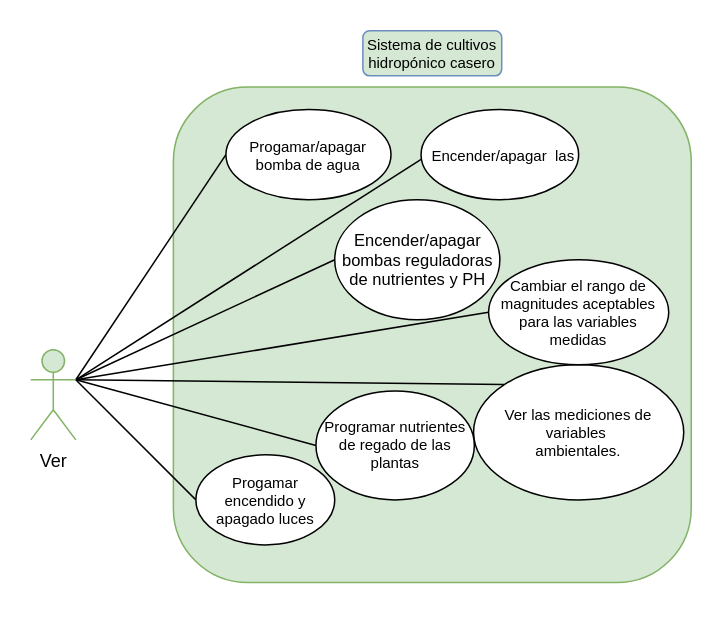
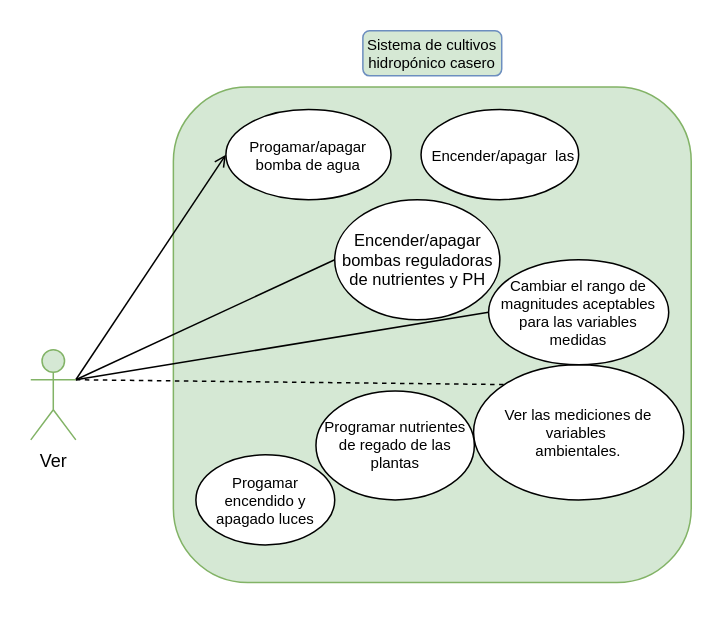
- <mxCell id="3" style="edgeStyle=none;rounded=0;orthogonalLoop=1;jettySize=auto;html=1;exitX=1;exitY=0.333;exitDx=0;exitDy=0;exitPerimeter=0;entryX=0;entryY=0.5;entryDx=0;entryDy=0;endArrow=none;endFill=0;" parent="1" source="10" target="13" edge="1"><mxGeometry relative="1" as="geometry" /></mxCell>
+ <mxCell id="3" style="edgeStyle=none;rounded=0;orthogonalLoop=1;jettySize=auto;html=1;exitX=1;exitY=0.333;exitDx=0;exitDy=0;exitPerimeter=0;entryX=0;entryY=0.5;entryDx=0;entryDy=0;endArrow=open;endFill=0;" parent="1" source="10" target="13" edge="1"><mxGeometry relative="1" as="geometry" /></mxCell>
- <mxCell id="4" style="edgeStyle=none;rounded=0;orthogonalLoop=1;jettySize=auto;html=1;exitX=1;exitY=0.333;exitDx=0;exitDy=0;exitPerimeter=0;entryX=0;entryY=0.5;entryDx=0;entryDy=0;endArrow=none;endFill=0;" parent="1" source="10" target="16" edge="1"><mxGeometry relative="1" as="geometry" /></mxCell>
- <mxCell id="6" style="edgeStyle=none;rounded=0;orthogonalLoop=1;jettySize=auto;html=1;exitX=1;exitY=0.333;exitDx=0;exitDy=0;exitPerimeter=0;entryX=0;entryY=0;entryDx=0;entryDy=0;endArrow=none;endFill=0;" parent="1" source="10" target="19" edge="1"><mxGeometry relative="1" as="geometry" /></mxCell>
+ <mxCell id="6" style="edgeStyle=none;rounded=0;orthogonalLoop=1;jettySize=auto;html=1;exitX=1;exitY=0.333;exitDx=0;exitDy=0;exitPerimeter=0;entryX=0;entryY=0;entryDx=0;entryDy=0;endArrow=none;endFill=0;dashed=1;" parent="1" source="10" target="19" edge="1"><mxGeometry relative="1" as="geometry" /></mxCell>
- <mxCell id="7" style="edgeStyle=none;rounded=0;orthogonalLoop=1;jettySize=auto;html=1;exitX=1;exitY=0.333;exitDx=0;exitDy=0;exitPerimeter=0;entryX=0;entryY=0.5;entryDx=0;entryDy=0;endArrow=none;endFill=0;" parent="1" source="10" target="20" edge="1"><mxGeometry relative="1" as="geometry" /></mxCell>
- <mxCell id="8" style="edgeStyle=none;rounded=0;orthogonalLoop=1;jettySize=auto;html=1;exitX=1;exitY=0.333;exitDx=0;exitDy=0;exitPerimeter=0;entryX=0;entryY=0.5;entryDx=0;entryDy=0;endArrow=none;endFill=0;" parent="1" source="10" target="17" edge="1"><mxGeometry relative="1" as="geometry" /></mxCell>
